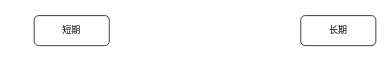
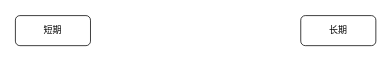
- <mxCell id="2" value="短期" style="rounded=1;whiteSpace=wrap;html=1;" vertex="1" parent="1"><mxGeometry x="45" y="20" width="100" height="40" as="geometry" /></mxCell>
+ <mxCell id="2" value="短期" style="rounded=1;whiteSpace=wrap;html=1;" vertex="1" parent="1"><mxGeometry x="20" y="20" width="100" height="40" as="geometry" /></mxCell>
